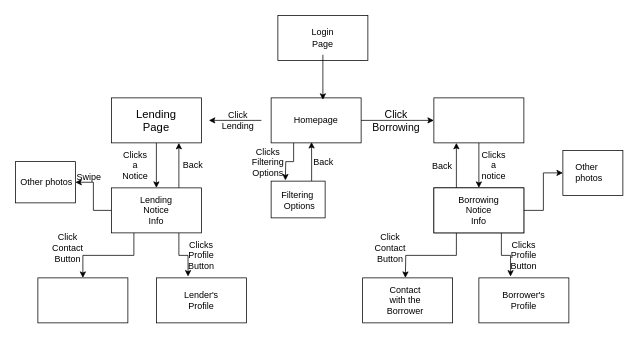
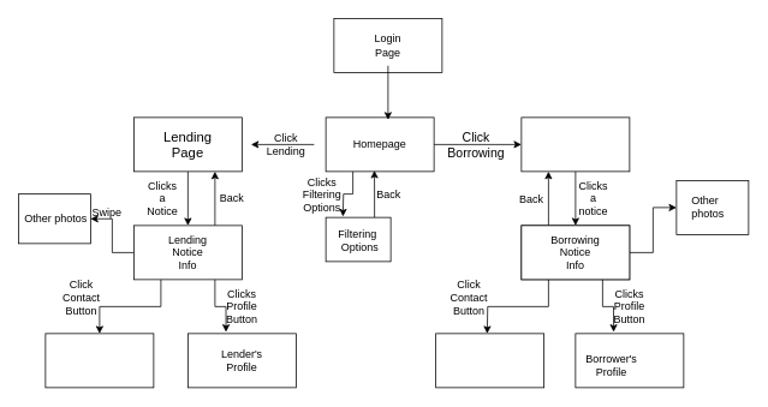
- <mxCell id="42" value="Contact with the Borrower" style="text;html=1;strokeColor=none;fillColor=none;align=center;verticalAlign=middle;whiteSpace=wrap;rounded=0;" vertex="1" parent="1"><mxGeometry x="520" y="390" width="40" height="20" as="geometry" /></mxCell>
- <mxCell id="43" value="Borrower's Profile" style="text;html=1;strokeColor=none;fillColor=none;align=center;verticalAlign=middle;whiteSpace=wrap;rounded=0;" vertex="1" parent="1"><mxGeometry x="678" y="390" width="40" height="20" as="geometry" /></mxCell>
+ <mxCell id="43" value="Borrower's Profile" style="text;html=1;strokeColor=none;fillColor=none;align=center;verticalAlign=middle;whiteSpace=wrap;rounded=0;" vertex="1" parent="1"><mxGeometry x="658" y="395" width="40" height="20" as="geometry" /></mxCell>
